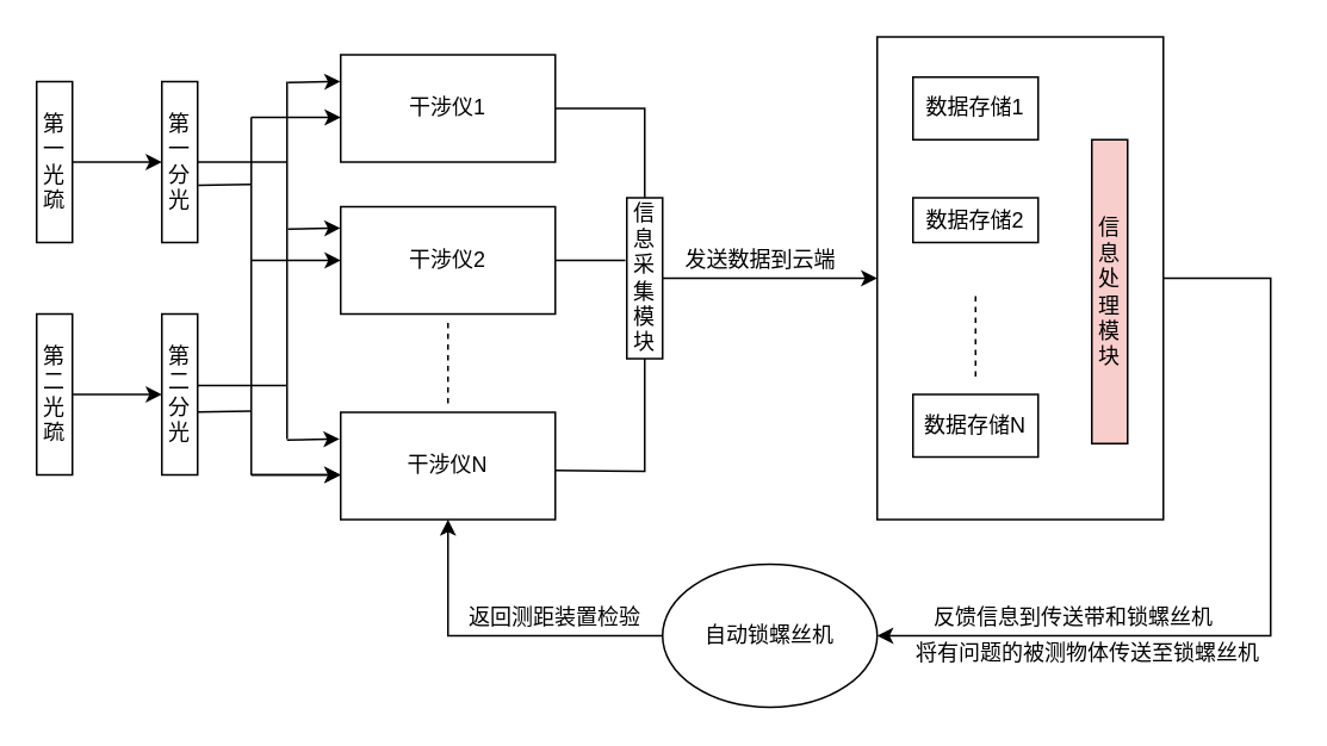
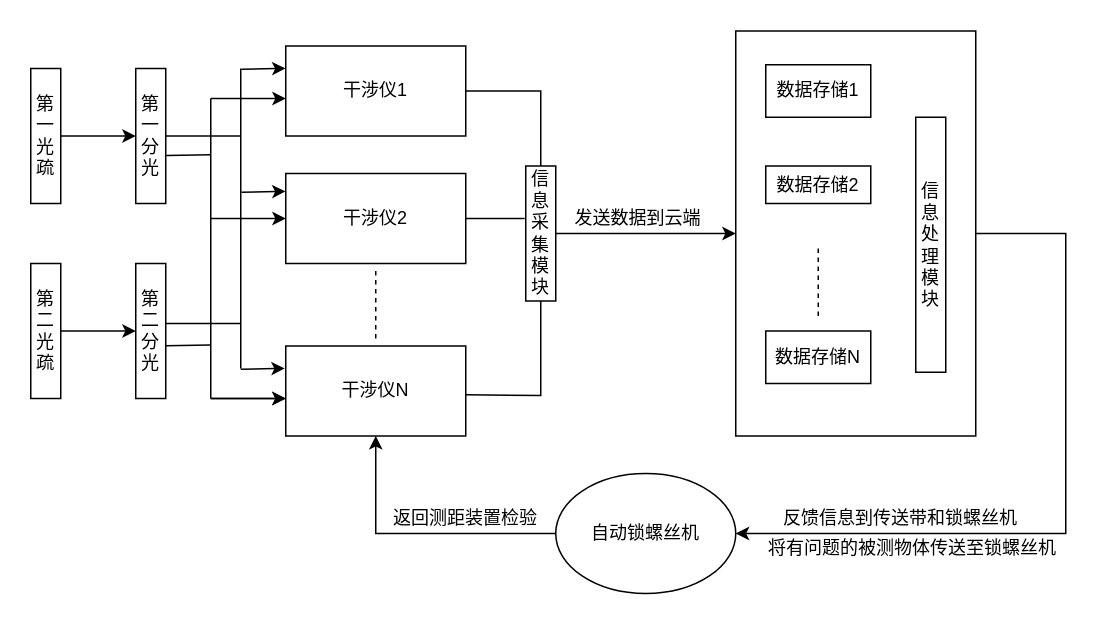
- <mxCell id="12" value="信息处理模块" style="rounded=0;whiteSpace=wrap;html=1;fillColor=#f8cecc;" parent="1" vertex="1"><mxGeometry x="610" y="77.5" width="20" height="170" as="geometry" /></mxCell>
+ <mxCell id="12" value="信息处理模块" style="rounded=0;whiteSpace=wrap;html=1;" parent="1" vertex="1"><mxGeometry x="610" y="77.5" width="20" height="170" as="geometry" /></mxCell>
